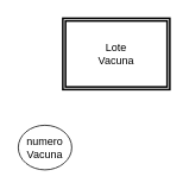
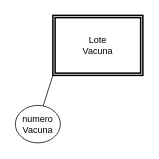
+ <mxCell id="3" value="" style="endArrow=none;html=1;rounded=0;exitX=0;exitY=1;exitDx=0;exitDy=0;" edge="1" parent="1" source="2" target="4"><mxGeometry width="50" height="50" relative="1" as="geometry"><mxPoint x="460" y="150" as="sourcePoint" /><mxPoint y="140" as="targetPoint" x="70" /></mxGeometry></mxCell>
